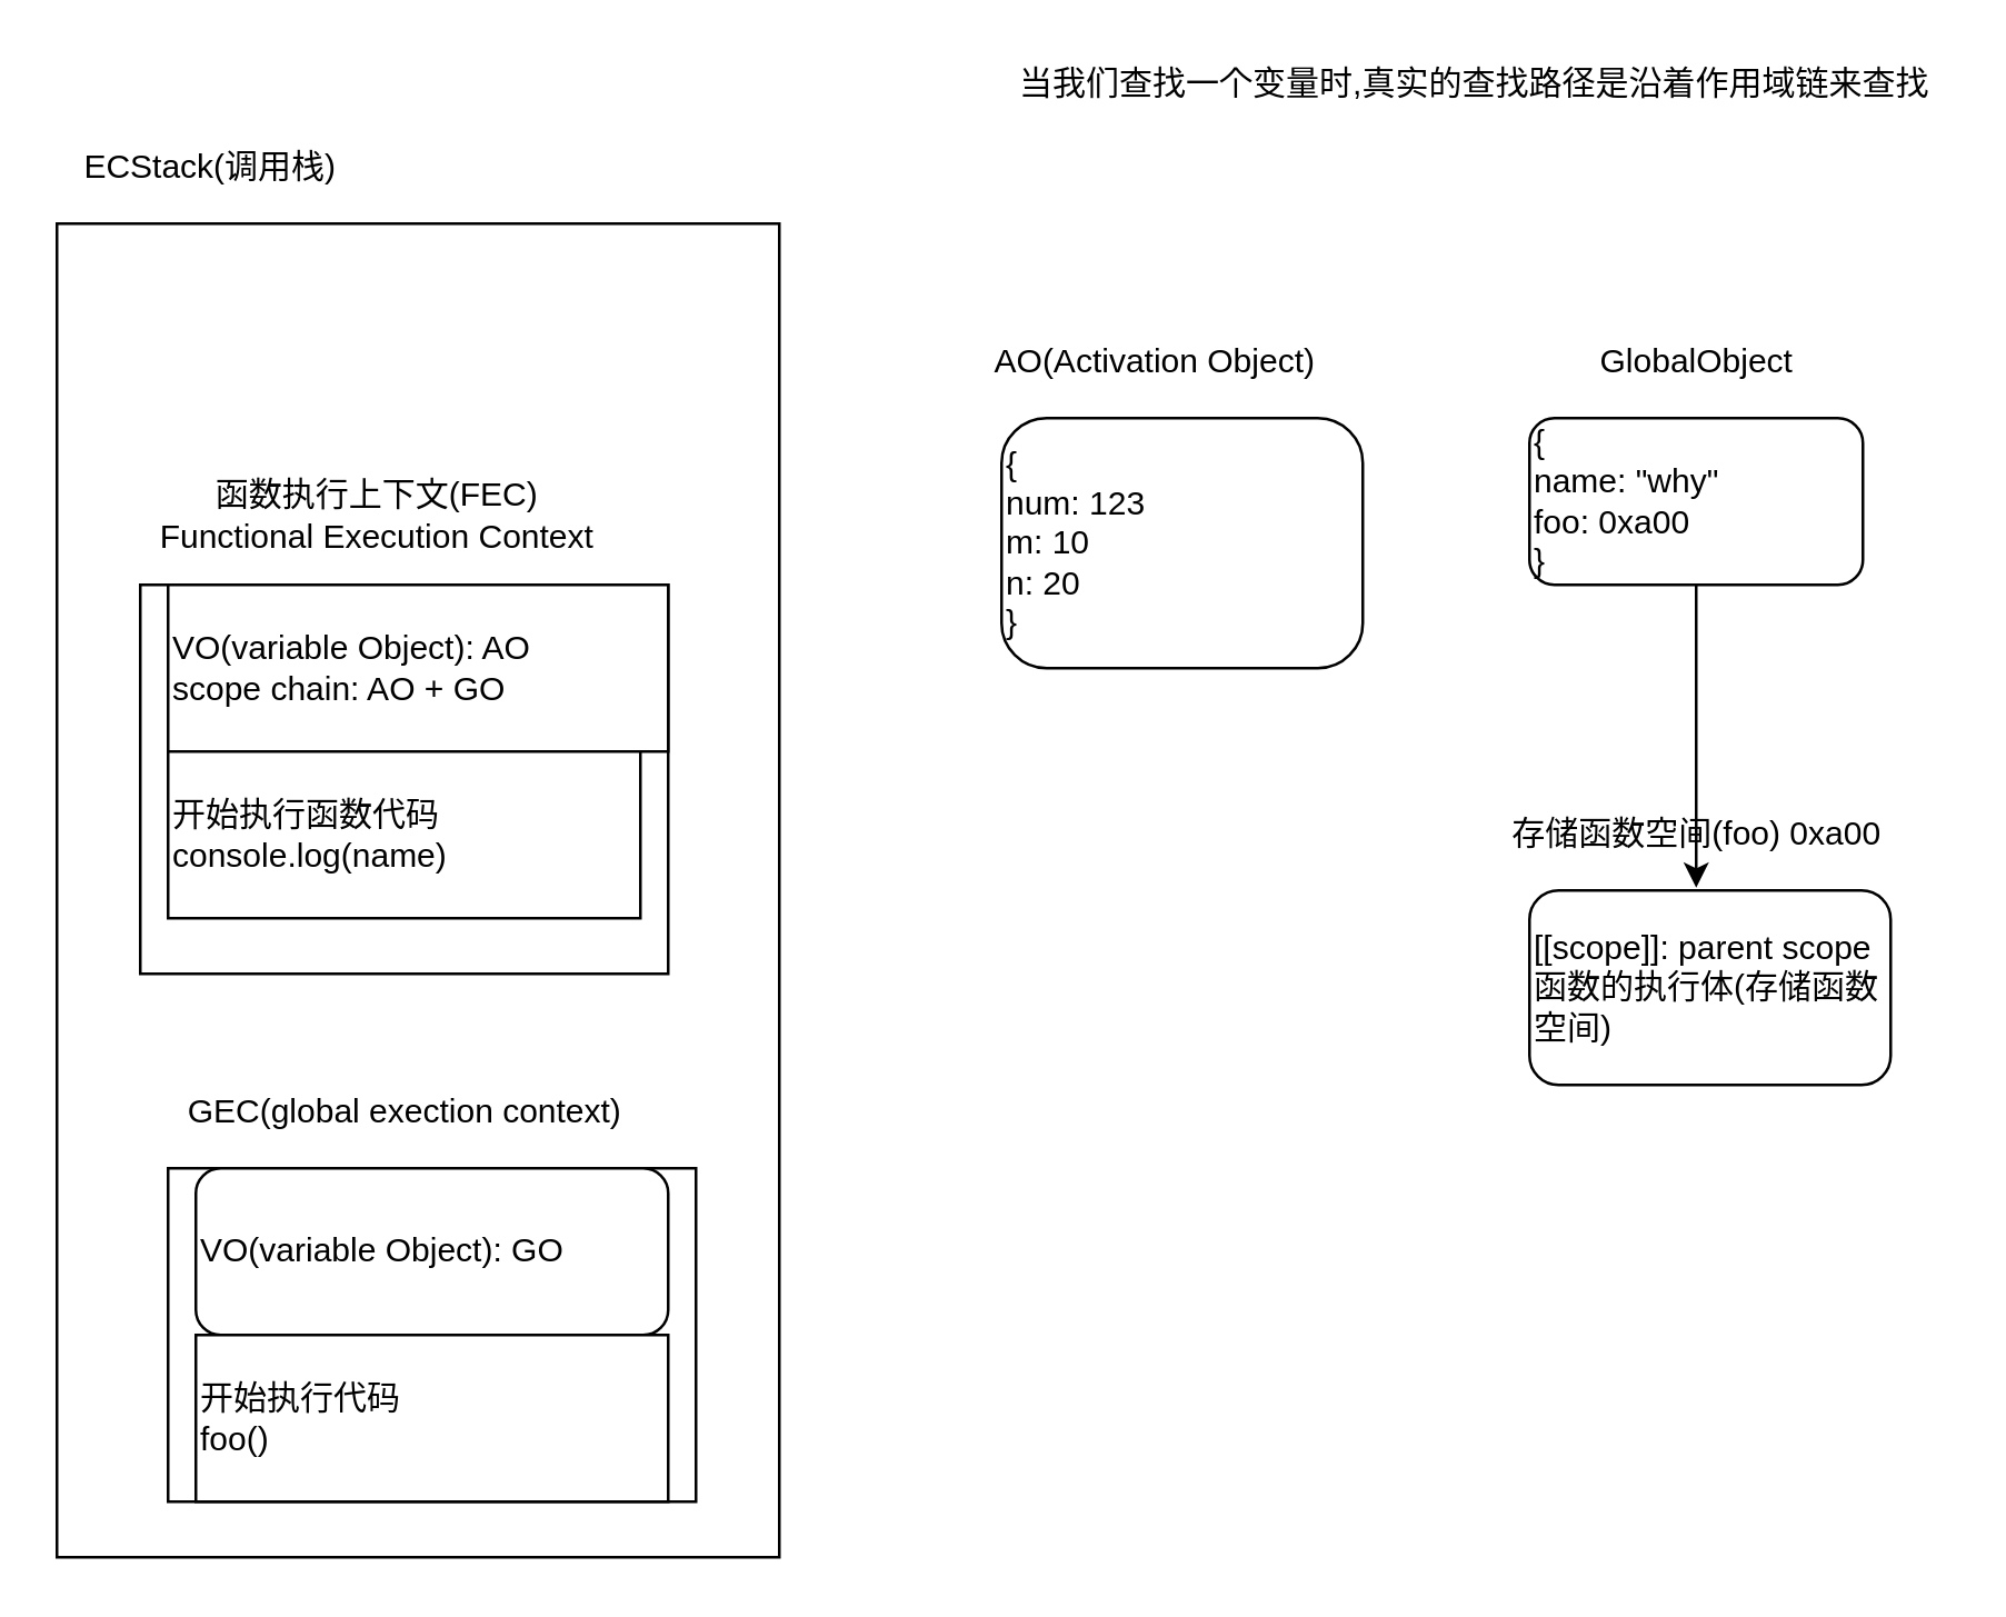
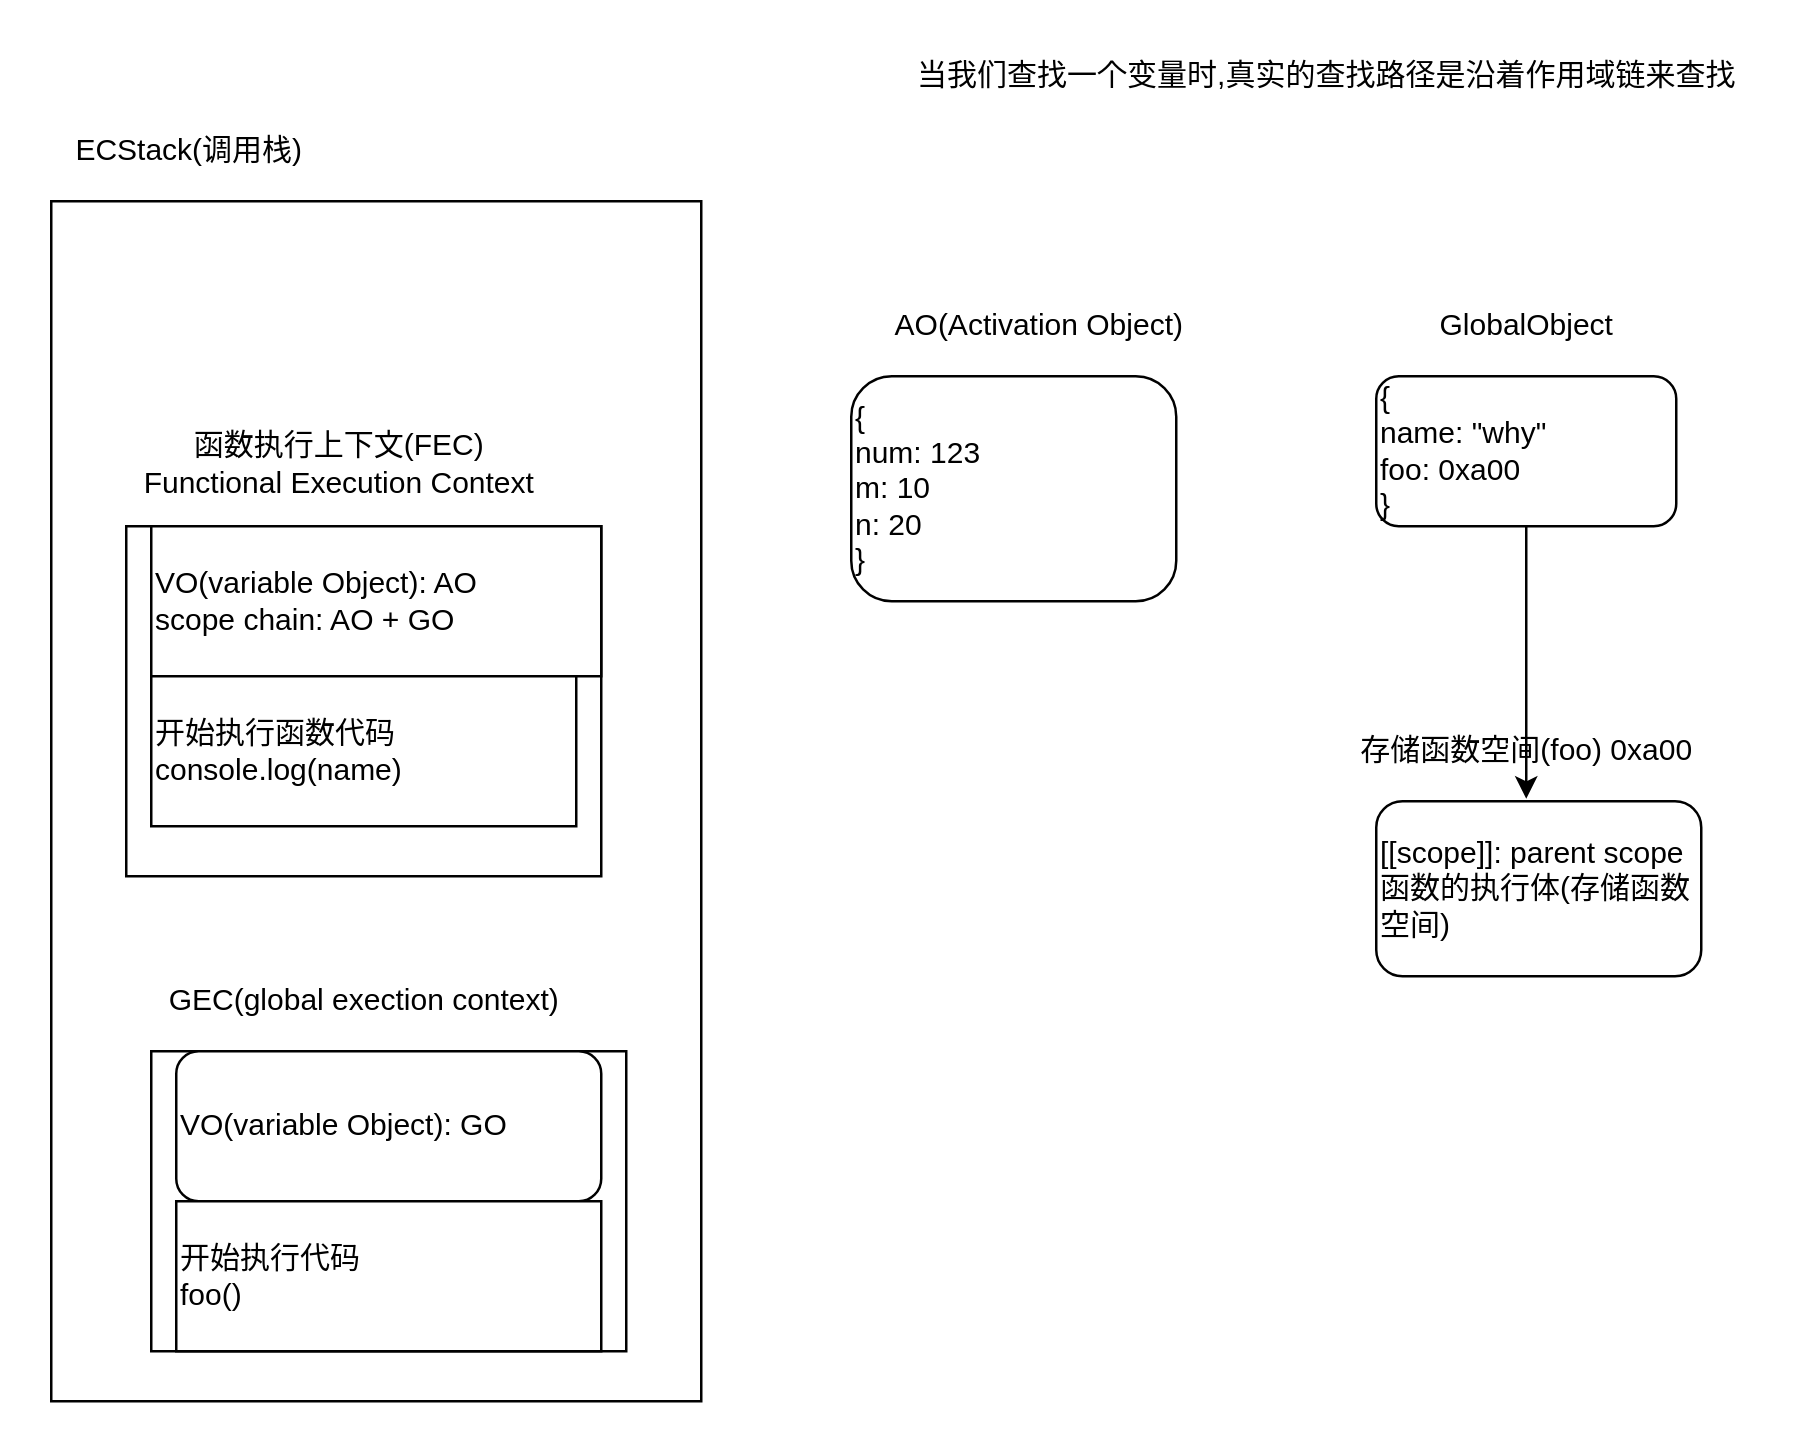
- <mxCell id="16" value="{&lt;br&gt;num: 123&lt;br&gt;m: 10&lt;br&gt;n: 20&lt;br&gt;}" style="rounded=1;whiteSpace=wrap;html=1;align=left;arcSize=18;" parent="1" vertex="1"><mxGeometry x="360" y="150" width="130" height="90" as="geometry" /></mxCell>
+ <mxCell id="16" value="{&lt;br&gt;num: 123&lt;br&gt;m: 10&lt;br&gt;n: 20&lt;br&gt;}" style="rounded=1;whiteSpace=wrap;html=1;align=left;arcSize=18;" parent="1" vertex="1"><mxGeometry x="340" y="150" width="130" height="90" as="geometry" /></mxCell>
